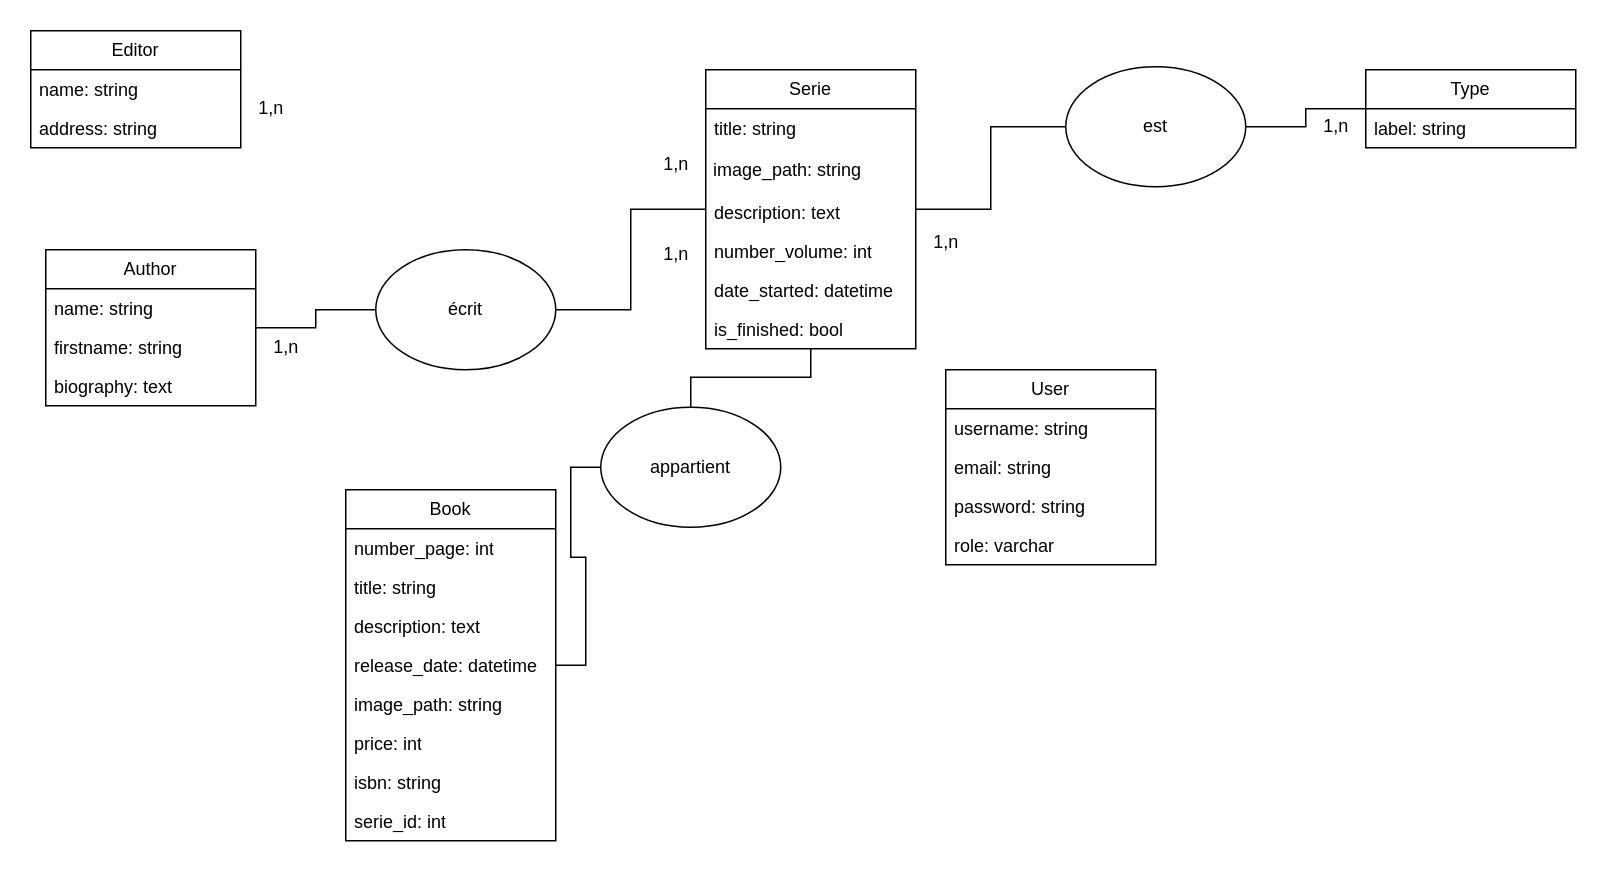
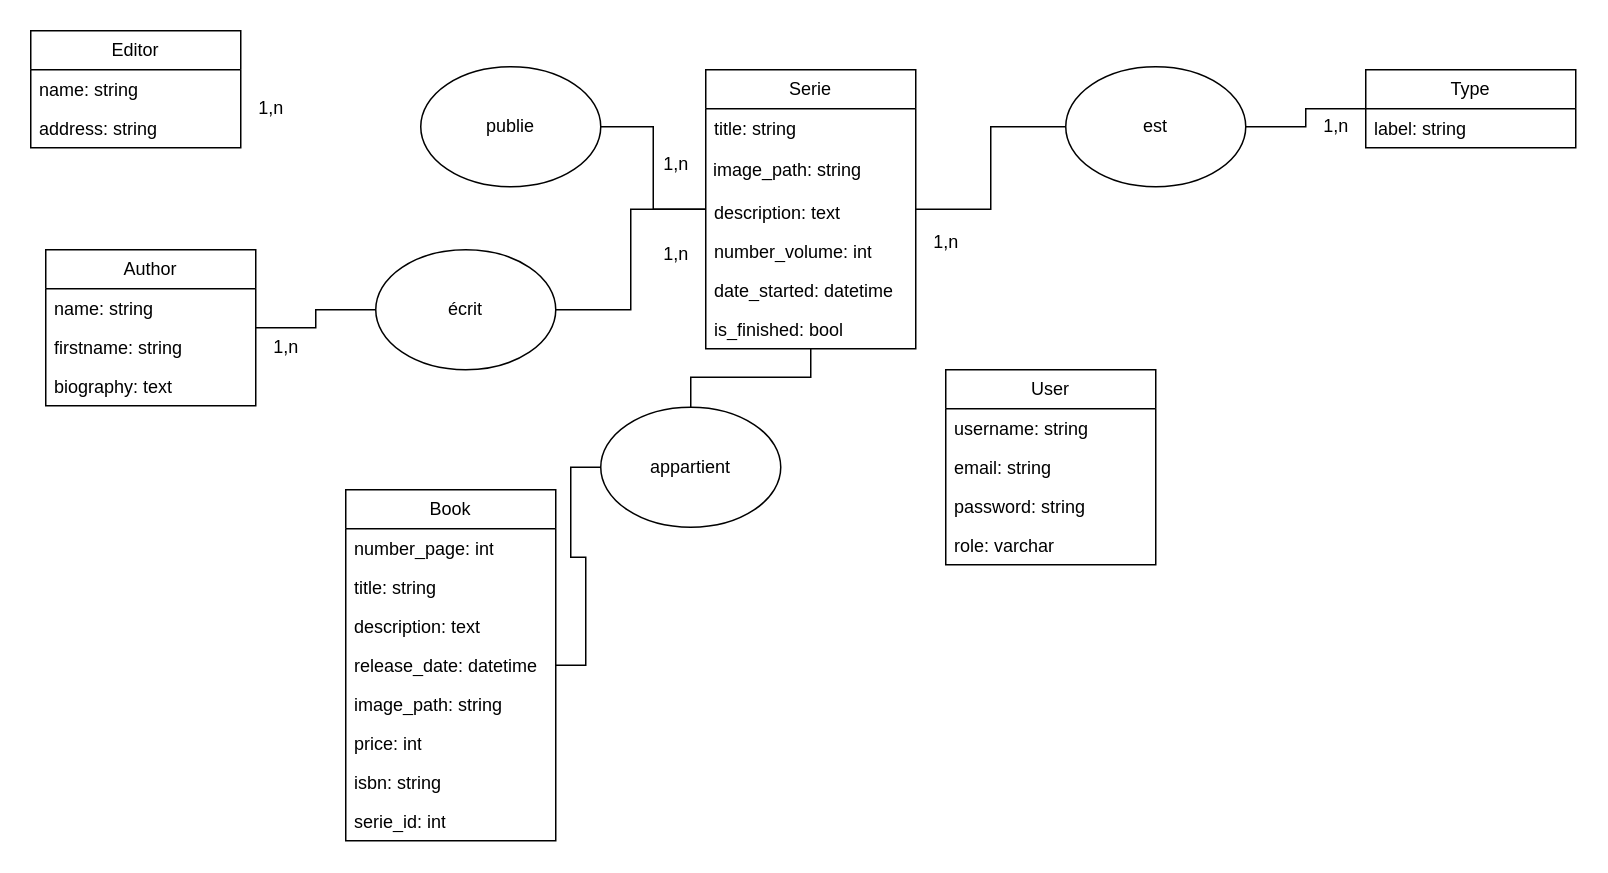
+ <mxCell id="32" value="publie" style="ellipse;whiteSpace=wrap;html=1;" parent="1" vertex="1"><mxGeometry x="280" y="44" width="120" height="80" as="geometry" /></mxCell>
+ <mxCell id="42" style="edgeStyle=orthogonalEdgeStyle;rounded=0;orthogonalLoop=1;jettySize=auto;html=1;endArrow=none;startFill=0;" parent="1" source="32" target="12" edge="1"><mxGeometry relative="1" as="geometry" /></mxCell>
